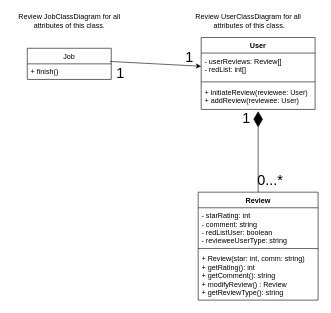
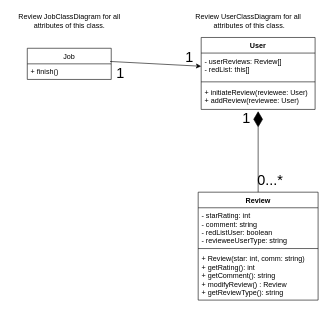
- <mxCell id="10" value="- userReviews: Review[]&#10;- redList: int[]" style="text;strokeColor=none;fillColor=none;align=left;verticalAlign=top;spacingLeft=4;spacingRight=4;overflow=hidden;rotatable=0;points=[[0,0.5],[1,0.5]];portConstraint=eastwest;" vertex="1" parent="9"><mxGeometry y="26" width="190" height="44" as="geometry" /></mxCell>
+ <mxCell id="10" value="- userReviews: Review[]&#10;- redList: this[]" style="text;strokeColor=none;fillColor=none;align=left;verticalAlign=top;spacingLeft=4;spacingRight=4;overflow=hidden;rotatable=0;points=[[0,0.5],[1,0.5]];portConstraint=eastwest;" vertex="1" parent="9"><mxGeometry y="26" width="190" height="44" as="geometry" /></mxCell>
